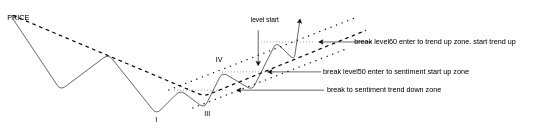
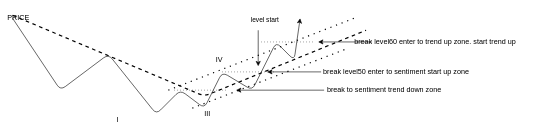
- <mxCell id="7" value="I" style="text;html=1;align=center;verticalAlign=middle;resizable=0;points=[];autosize=1;strokeColor=none;" parent="1" vertex="1"><mxGeometry x="250" y="190" width="20" height="20" as="geometry" /></mxCell>
+ <mxCell id="7" value="I" style="text;html=1;align=center;verticalAlign=middle;resizable=0;points=[];autosize=1;strokeColor=none;" parent="1" vertex="1"><mxGeometry x="185" y="190" width="20" height="20" as="geometry" /></mxCell>
